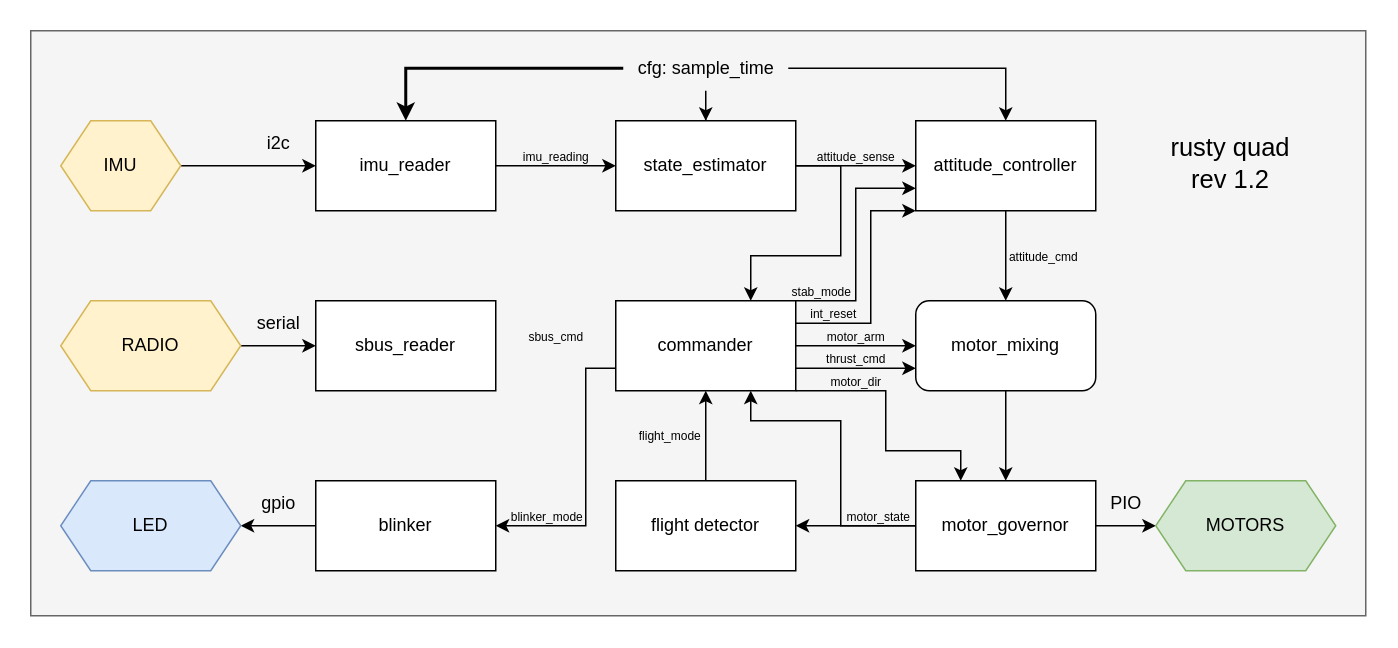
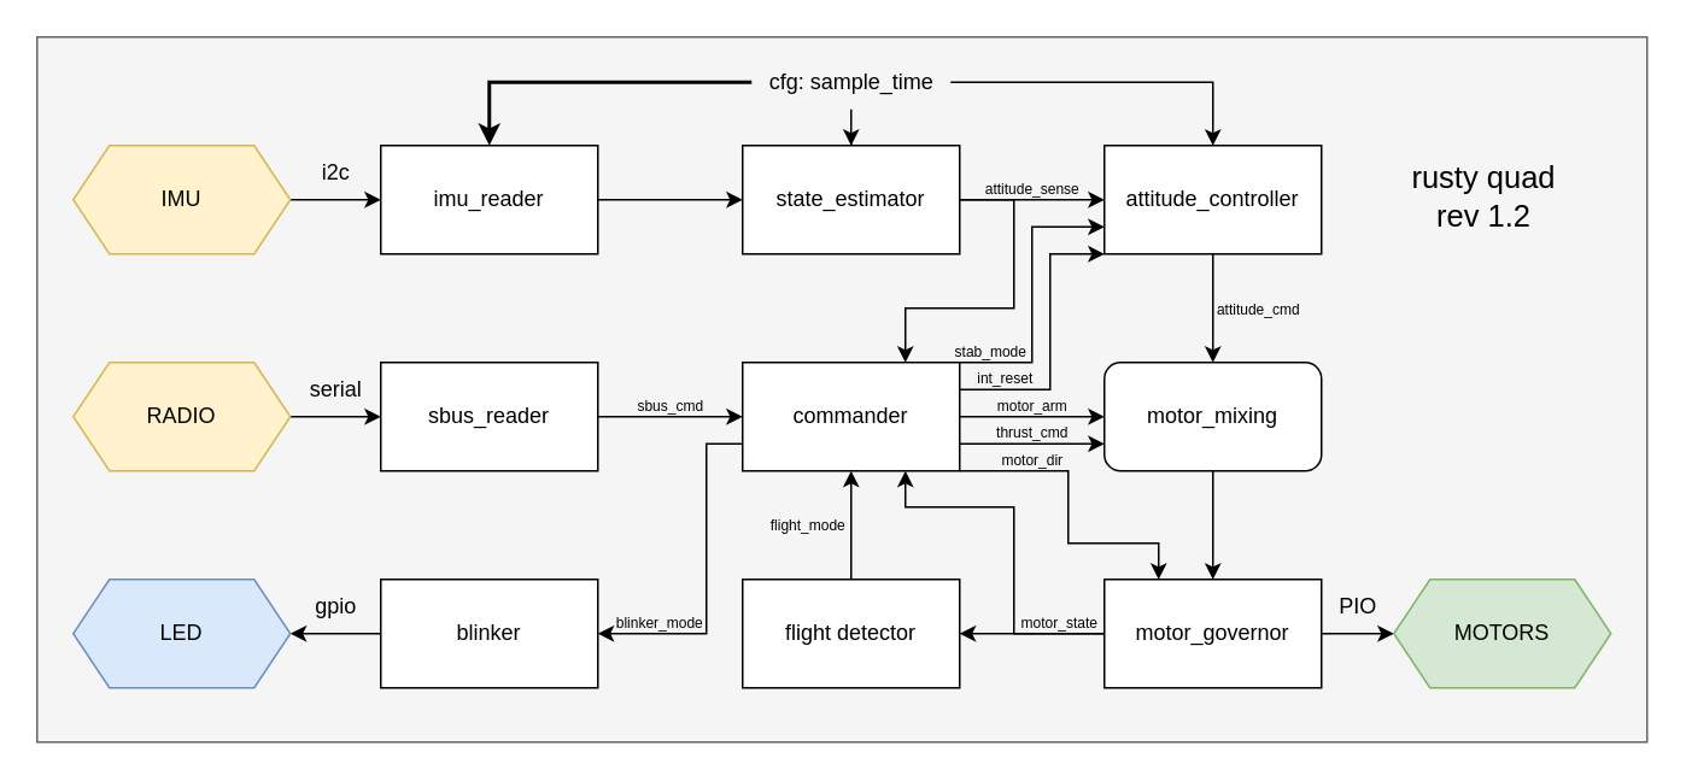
- <mxCell id="38" value="&lt;font style=&quot;font-size: 8px;&quot;&gt;imu_reading&lt;/font&gt;" style="text;html=1;align=center;verticalAlign=middle;resizable=0;points=[];autosize=1;strokeColor=none;fillColor=none;" vertex="1" parent="1"><mxGeometry x="335" y="88" width="70" height="30" as="geometry" /></mxCell>
- <mxCell id="31" value="IMU" style="shape=hexagon;perimeter=hexagonPerimeter2;whiteSpace=wrap;html=1;fixedSize=1;fillColor=#fff2cc;strokeColor=#d6b656;" vertex="1" parent="1"><mxGeometry x="40" y="80" width="80" height="60" as="geometry" /></mxCell>
+ <mxCell id="31" value="IMU" style="shape=hexagon;perimeter=hexagonPerimeter2;whiteSpace=wrap;html=1;fixedSize=1;fillColor=#fff2cc;strokeColor=#d6b656;" vertex="1" parent="1"><mxGeometry x="40" y="80" width="120" height="60" as="geometry" /></mxCell>
+ <mxCell id="13" style="edgeStyle=orthogonalEdgeStyle;rounded=0;orthogonalLoop=1;jettySize=auto;html=1;exitX=1;exitY=0.5;exitDx=0;exitDy=0;entryX=0;entryY=0.5;entryDx=0;entryDy=0;" parent="1" source="14" target="21" edge="1"><mxGeometry relative="1" as="geometry" /></mxCell>
